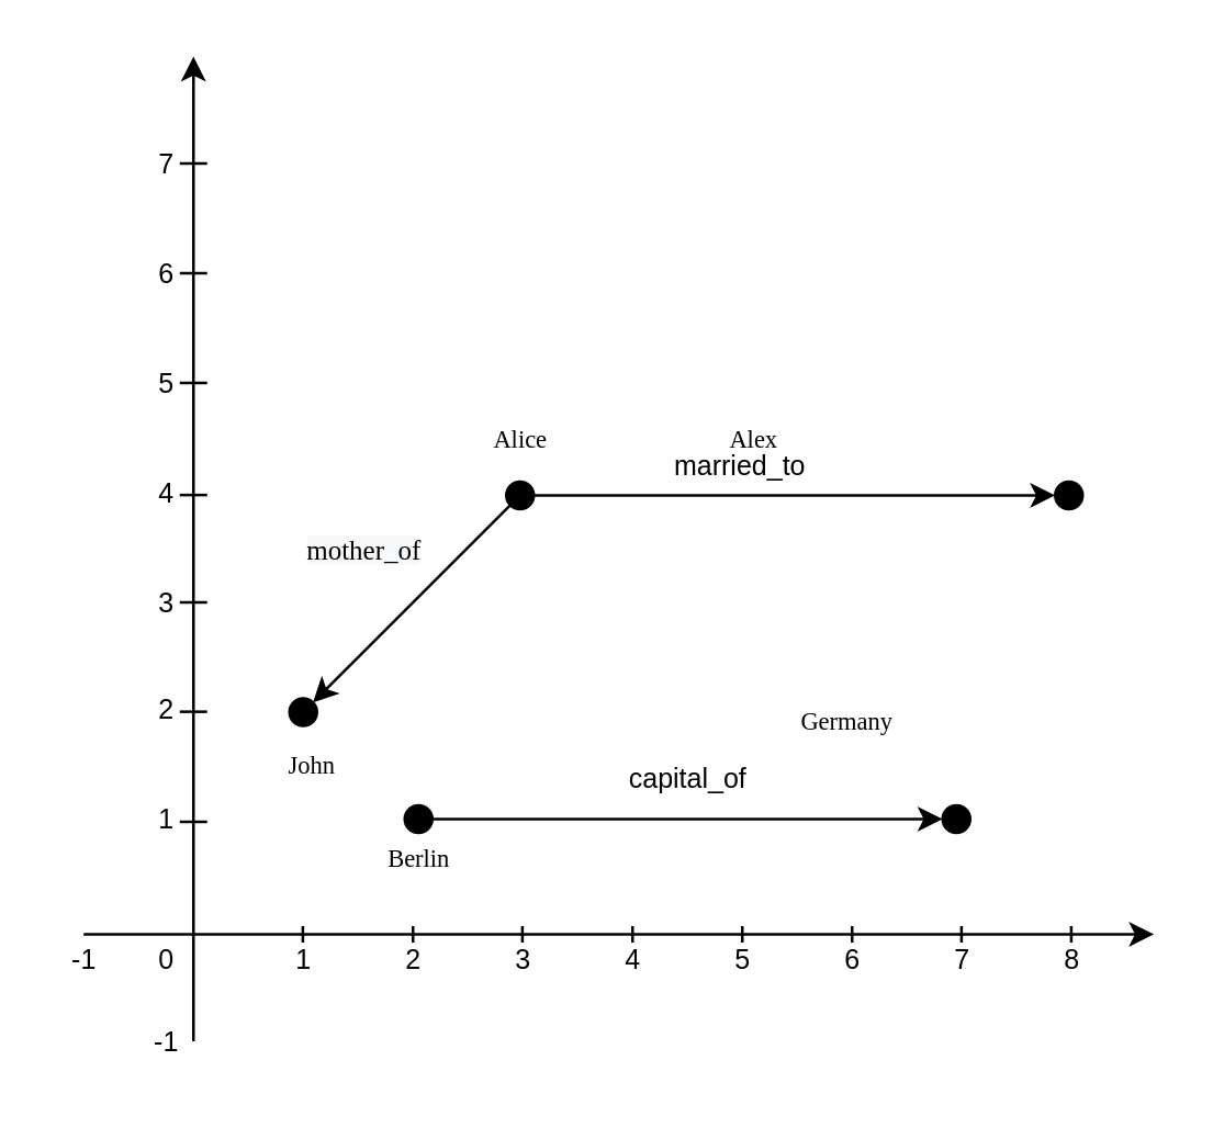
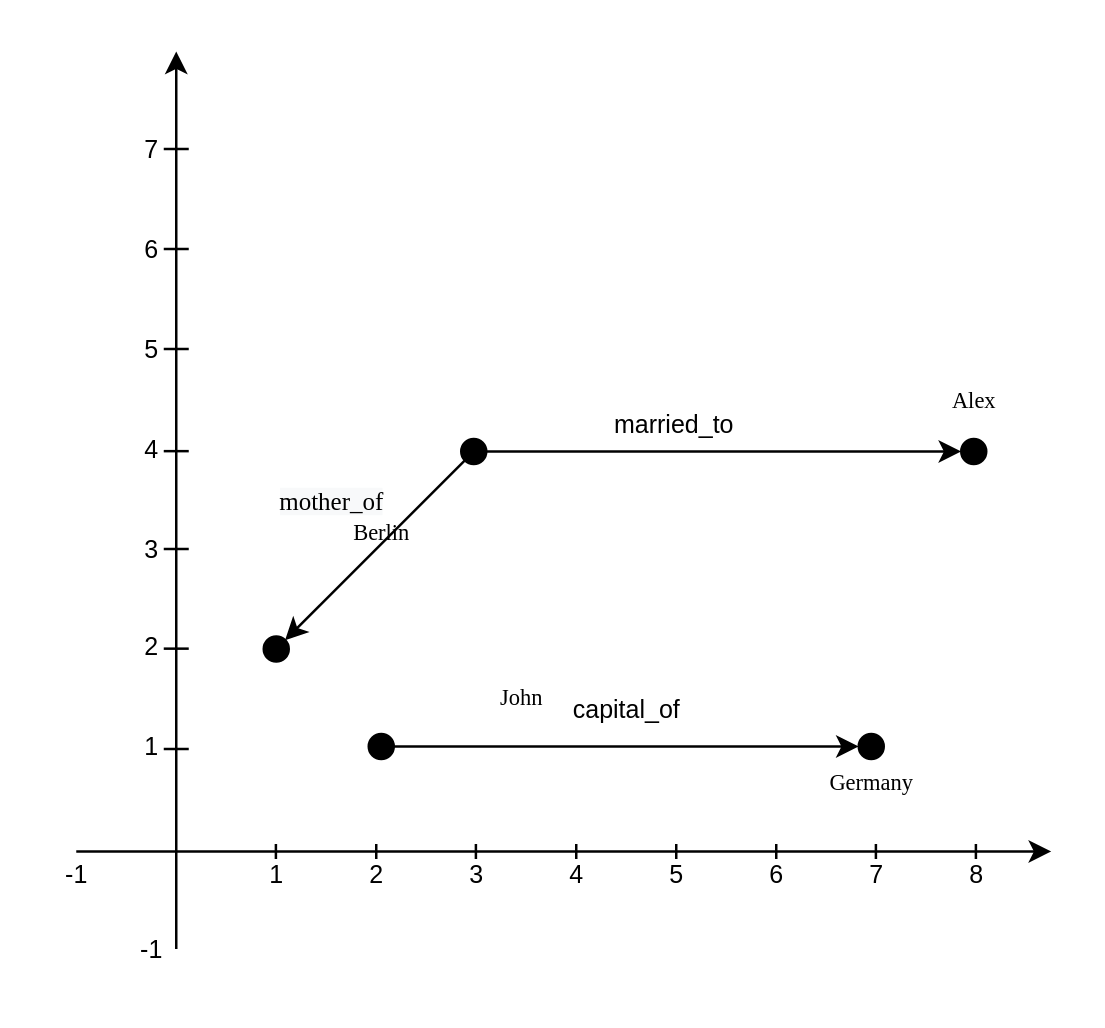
- <mxCell id="15" value="&lt;span style=&quot;font-family: verdana; font-size: 9px;&quot;&gt;Alice&lt;/span&gt;" style="text;html=1;align=center;verticalAlign=middle;resizable=0;points=[];autosize=1;fontSize=9;" vertex="1" parent="1"><mxGeometry x="169" y="150" width="40" height="20" as="geometry" /></mxCell>
- <mxCell id="16" value="&lt;span style=&quot;font-family: verdana; font-size: 9px;&quot;&gt;Alex&lt;/span&gt;" style="text;html=1;align=center;verticalAlign=middle;resizable=0;points=[];autosize=1;fontSize=9;" vertex="1" parent="1"><mxGeometry x="259" y="150" width="30" height="20" as="geometry" /></mxCell>
+ <mxCell id="16" value="&lt;span style=&quot;font-family: verdana; font-size: 9px;&quot;&gt;Alex&lt;/span&gt;" style="text;html=1;align=center;verticalAlign=middle;resizable=0;points=[];autosize=1;fontSize=9;" vertex="1" parent="1"><mxGeometry x="374" y="150" width="30" height="20" as="geometry" /></mxCell>
- <mxCell id="18" value="&lt;span style=&quot;font-family: verdana; font-size: 9px;&quot;&gt;Germany&lt;/span&gt;" style="text;html=1;align=center;verticalAlign=middle;resizable=0;points=[];autosize=1;fontSize=9;" vertex="1" parent="1"><mxGeometry x="278" y="253" width="60" height="20" as="geometry" /></mxCell>
+ <mxCell id="18" value="&lt;span style=&quot;font-family: verdana; font-size: 9px;&quot;&gt;Germany&lt;/span&gt;" style="text;html=1;align=center;verticalAlign=middle;resizable=0;points=[];autosize=1;fontSize=9;" vertex="1" parent="1"><mxGeometry x="318" y="303" width="60" height="20" as="geometry" /></mxCell>
- <mxCell id="14" value="&lt;span style=&quot;font-family: verdana; font-size: 9px;&quot;&gt;John&lt;/span&gt;" style="text;html=1;align=center;verticalAlign=middle;resizable=0;points=[];autosize=1;fontSize=9;" vertex="1" parent="1"><mxGeometry x="92.5" y="269" width="40" height="20" as="geometry" /></mxCell>
+ <mxCell id="14" value="&lt;span style=&quot;font-family: verdana; font-size: 9px;&quot;&gt;John&lt;/span&gt;" style="text;html=1;align=center;verticalAlign=middle;resizable=0;points=[];autosize=1;fontSize=9;" vertex="1" parent="1"><mxGeometry x="187.5" y="269" width="40" height="20" as="geometry" /></mxCell>
- <mxCell id="17" value="&lt;span style=&quot;font-family: verdana; font-size: 9px;&quot;&gt;Berlin&lt;/span&gt;" style="text;html=1;align=center;verticalAlign=middle;resizable=0;points=[];autosize=1;fontSize=9;" vertex="1" parent="1"><mxGeometry x="132" y="303" width="40" height="20" as="geometry" /></mxCell>
+ <mxCell id="17" value="&lt;span style=&quot;font-family: verdana; font-size: 9px;&quot;&gt;Berlin&lt;/span&gt;" style="text;html=1;align=center;verticalAlign=middle;resizable=0;points=[];autosize=1;fontSize=9;" vertex="1" parent="1"><mxGeometry x="132" y="203" width="40" height="20" as="geometry" /></mxCell>
- <mxCell id="49" value="0" style="text;html=1;align=center;verticalAlign=middle;resizable=0;points=[];autosize=1;fontSize=10;" vertex="1" parent="1"><mxGeometry x="50" y="339" width="20" height="20" as="geometry" /></mxCell>
